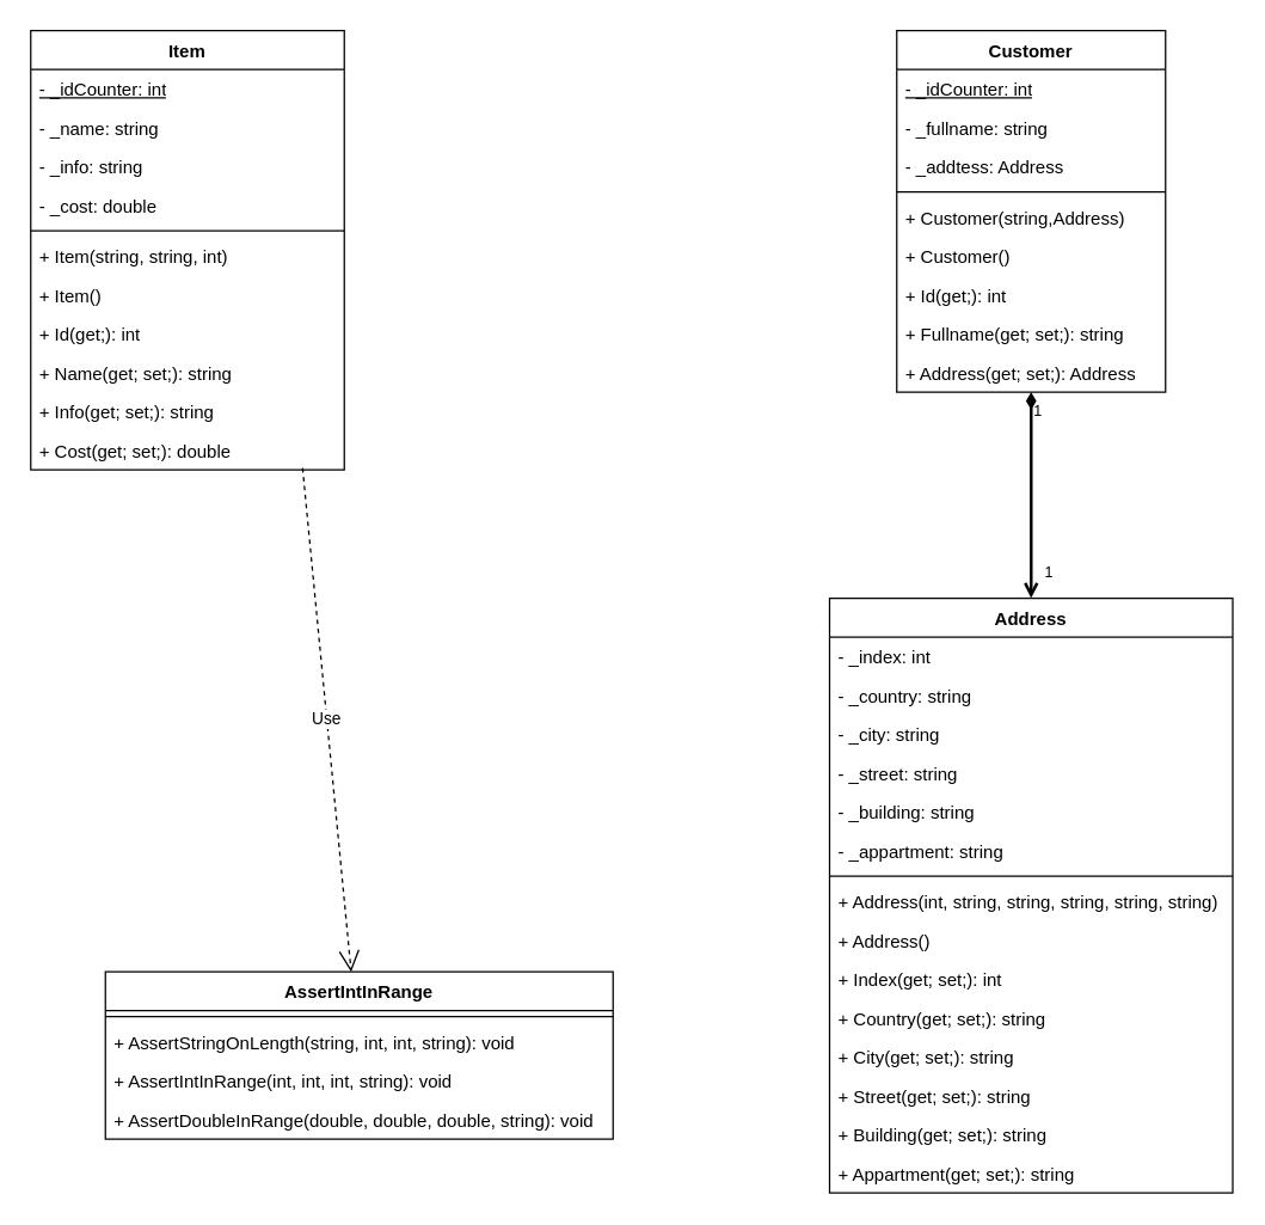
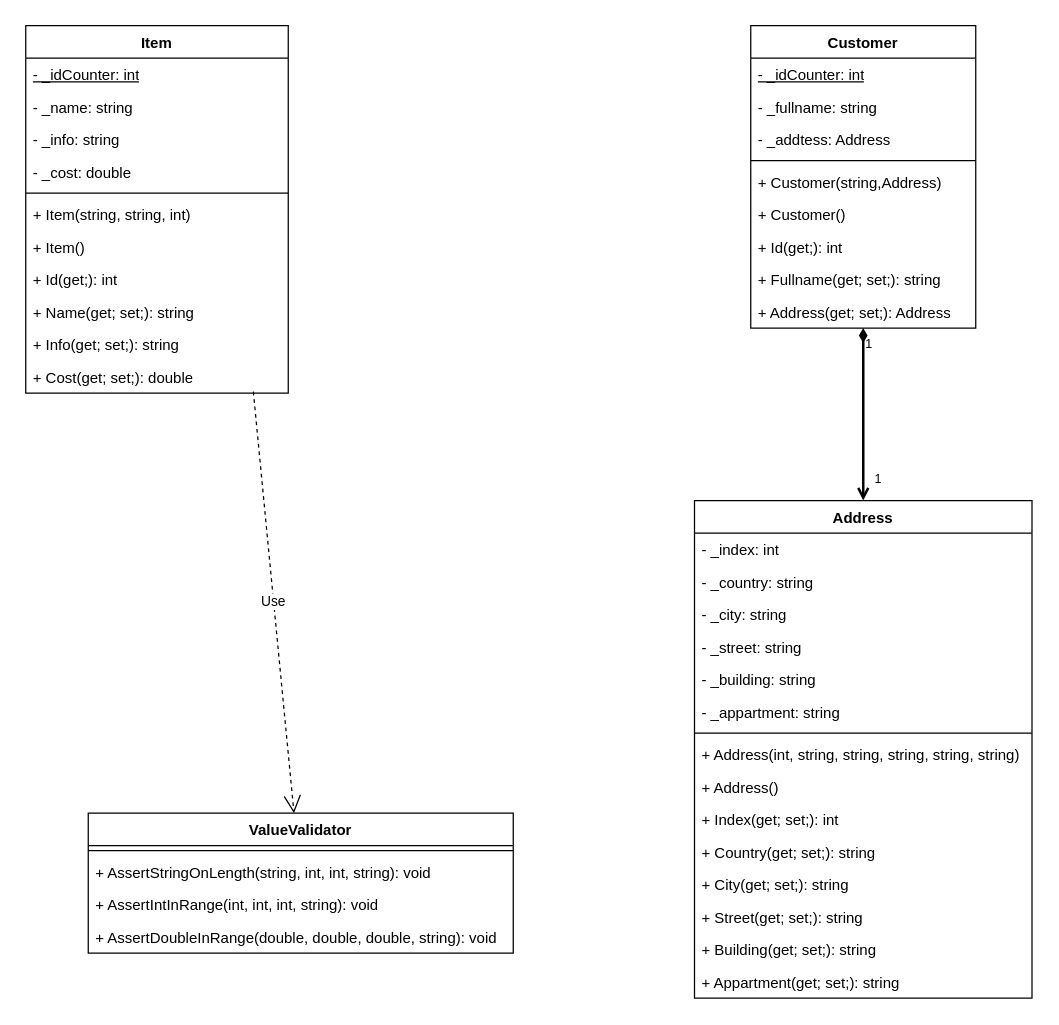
- <mxCell id="40" value="AssertIntInRange" style="swimlane;fontStyle=1;align=center;verticalAlign=top;childLayout=stackLayout;horizontal=1;startSize=26;horizontalStack=0;resizeParent=1;resizeParentMax=0;resizeLast=0;collapsible=1;marginBottom=0;whiteSpace=wrap;html=1;" vertex="1" parent="1"><mxGeometry y="650" width="340" height="112" as="geometry" x="70" /></mxCell>
+ <mxCell id="40" value="ValueValidator" style="swimlane;fontStyle=1;align=center;verticalAlign=top;childLayout=stackLayout;horizontal=1;startSize=26;horizontalStack=0;resizeParent=1;resizeParentMax=0;resizeLast=0;collapsible=1;marginBottom=0;whiteSpace=wrap;html=1;" vertex="1" parent="1"><mxGeometry y="650" width="340" height="112" as="geometry" x="70" /></mxCell>
